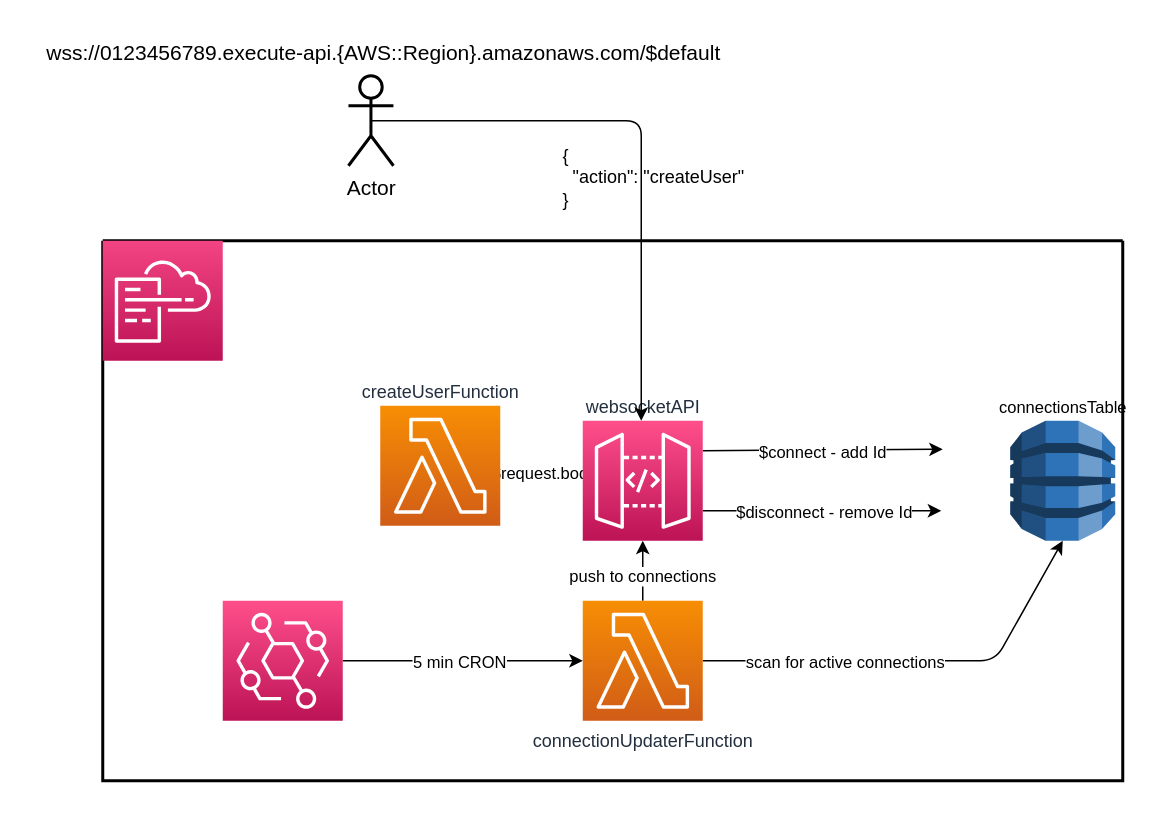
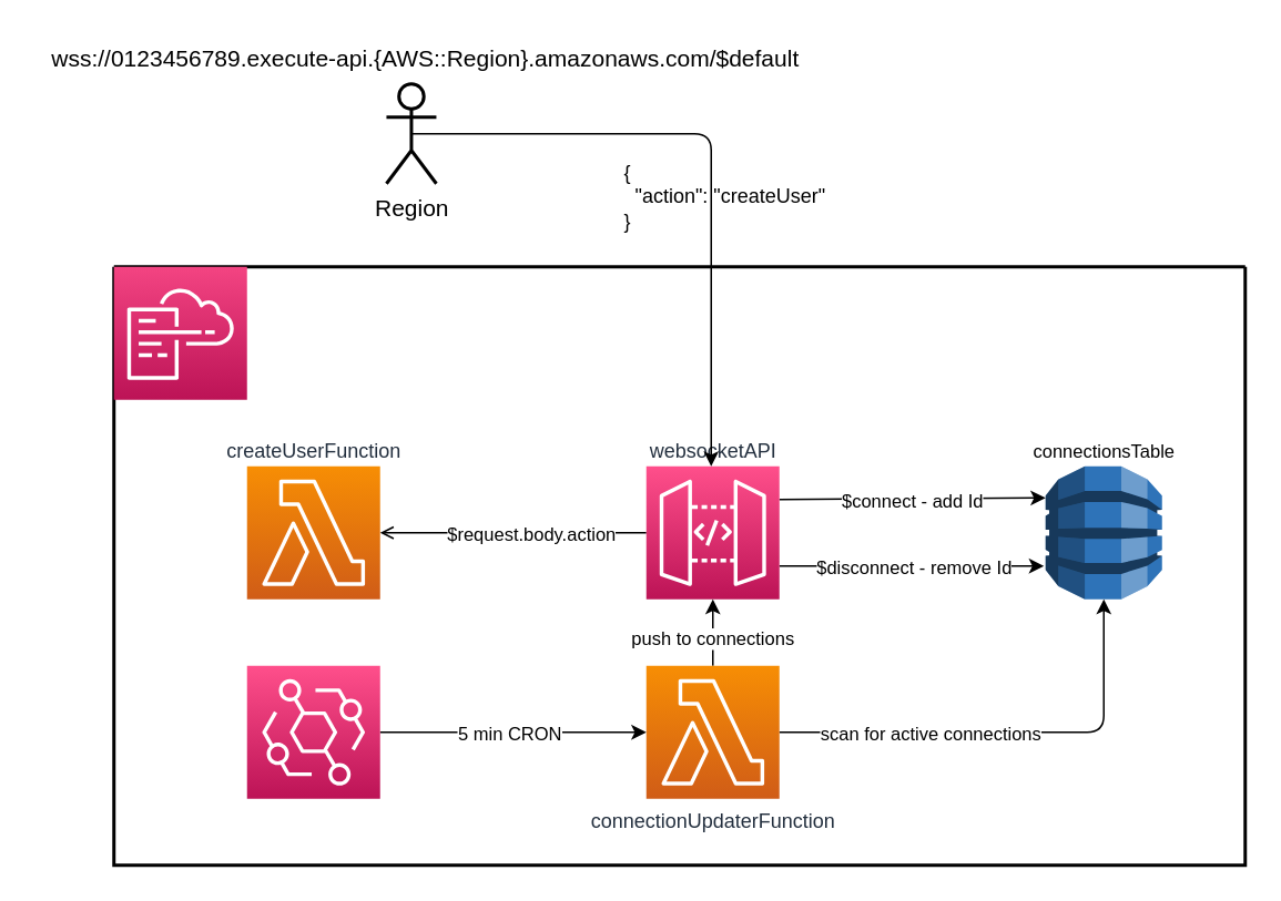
- <mxCell id="23" value="Actor" style="shape=umlActor;verticalLabelPosition=bottom;verticalAlign=top;html=1;outlineConnect=0;strokeWidth=2;fontSize=14;" parent="1" vertex="1"><mxGeometry x="231.8" y="50" width="30" height="60" as="geometry" /></mxCell>
+ <mxCell id="23" value="Region" style="shape=umlActor;verticalLabelPosition=bottom;verticalAlign=top;html=1;outlineConnect=0;strokeWidth=2;fontSize=14;" parent="1" vertex="1"><mxGeometry x="231.8" y="50" width="30" height="60" as="geometry" /></mxCell>
- <mxCell id="12" value="createUserFunction" style="sketch=0;points=[[0,0,0],[0.25,0,0],[0.5,0,0],[0.75,0,0],[1,0,0],[0,1,0],[0.25,1,0],[0.5,1,0],[0.75,1,0],[1,1,0],[0,0.25,0],[0,0.5,0],[0,0.75,0],[1,0.25,0],[1,0.5,0],[1,0.75,0]];outlineConnect=0;fontColor=#232F3E;gradientColor=#F78E04;gradientDirection=north;fillColor=#D05C17;strokeColor=#ffffff;dashed=0;verticalLabelPosition=top;verticalAlign=bottom;align=center;html=1;fontSize=12;fontStyle=0;aspect=fixed;shape=mxgraph.aws4.resourceIcon;resIcon=mxgraph.aws4.lambda;labelPosition=center;" vertex="1" parent="2"><mxGeometry x="185" y="110" width="80" height="80" as="geometry" /></mxCell>
+ <mxCell id="12" value="createUserFunction" style="sketch=0;points=[[0,0,0],[0.25,0,0],[0.5,0,0],[0.75,0,0],[1,0,0],[0,1,0],[0.25,1,0],[0.5,1,0],[0.75,1,0],[1,1,0],[0,0.25,0],[0,0.5,0],[0,0.75,0],[1,0.25,0],[1,0.5,0],[1,0.75,0]];outlineConnect=0;fontColor=#232F3E;gradientColor=#F78E04;gradientDirection=north;fillColor=#D05C17;strokeColor=#ffffff;dashed=0;verticalLabelPosition=top;verticalAlign=bottom;align=center;html=1;fontSize=12;fontStyle=0;aspect=fixed;shape=mxgraph.aws4.resourceIcon;resIcon=mxgraph.aws4.lambda;labelPosition=center;" vertex="1" parent="2"><mxGeometry x="80" y="120" width="80" height="80" as="geometry" /></mxCell>
- <mxCell id="6" value="connectionsTable" style="outlineConnect=0;dashed=0;verticalLabelPosition=top;verticalAlign=bottom;align=center;html=1;shape=mxgraph.aws3.dynamo_db;fillColor=#2E73B8;gradientColor=none;fontSize=11;labelPosition=center;" parent="2" vertex="1"><mxGeometry x="605" y="120" width="70" height="80" as="geometry" /></mxCell>
+ <mxCell id="6" value="connectionsTable" style="outlineConnect=0;dashed=0;verticalLabelPosition=top;verticalAlign=bottom;align=center;html=1;shape=mxgraph.aws3.dynamo_db;fillColor=#2E73B8;gradientColor=none;fontSize=11;labelPosition=center;" parent="2" vertex="1"><mxGeometry x="560" y="120" width="70" height="80" as="geometry" /></mxCell>
